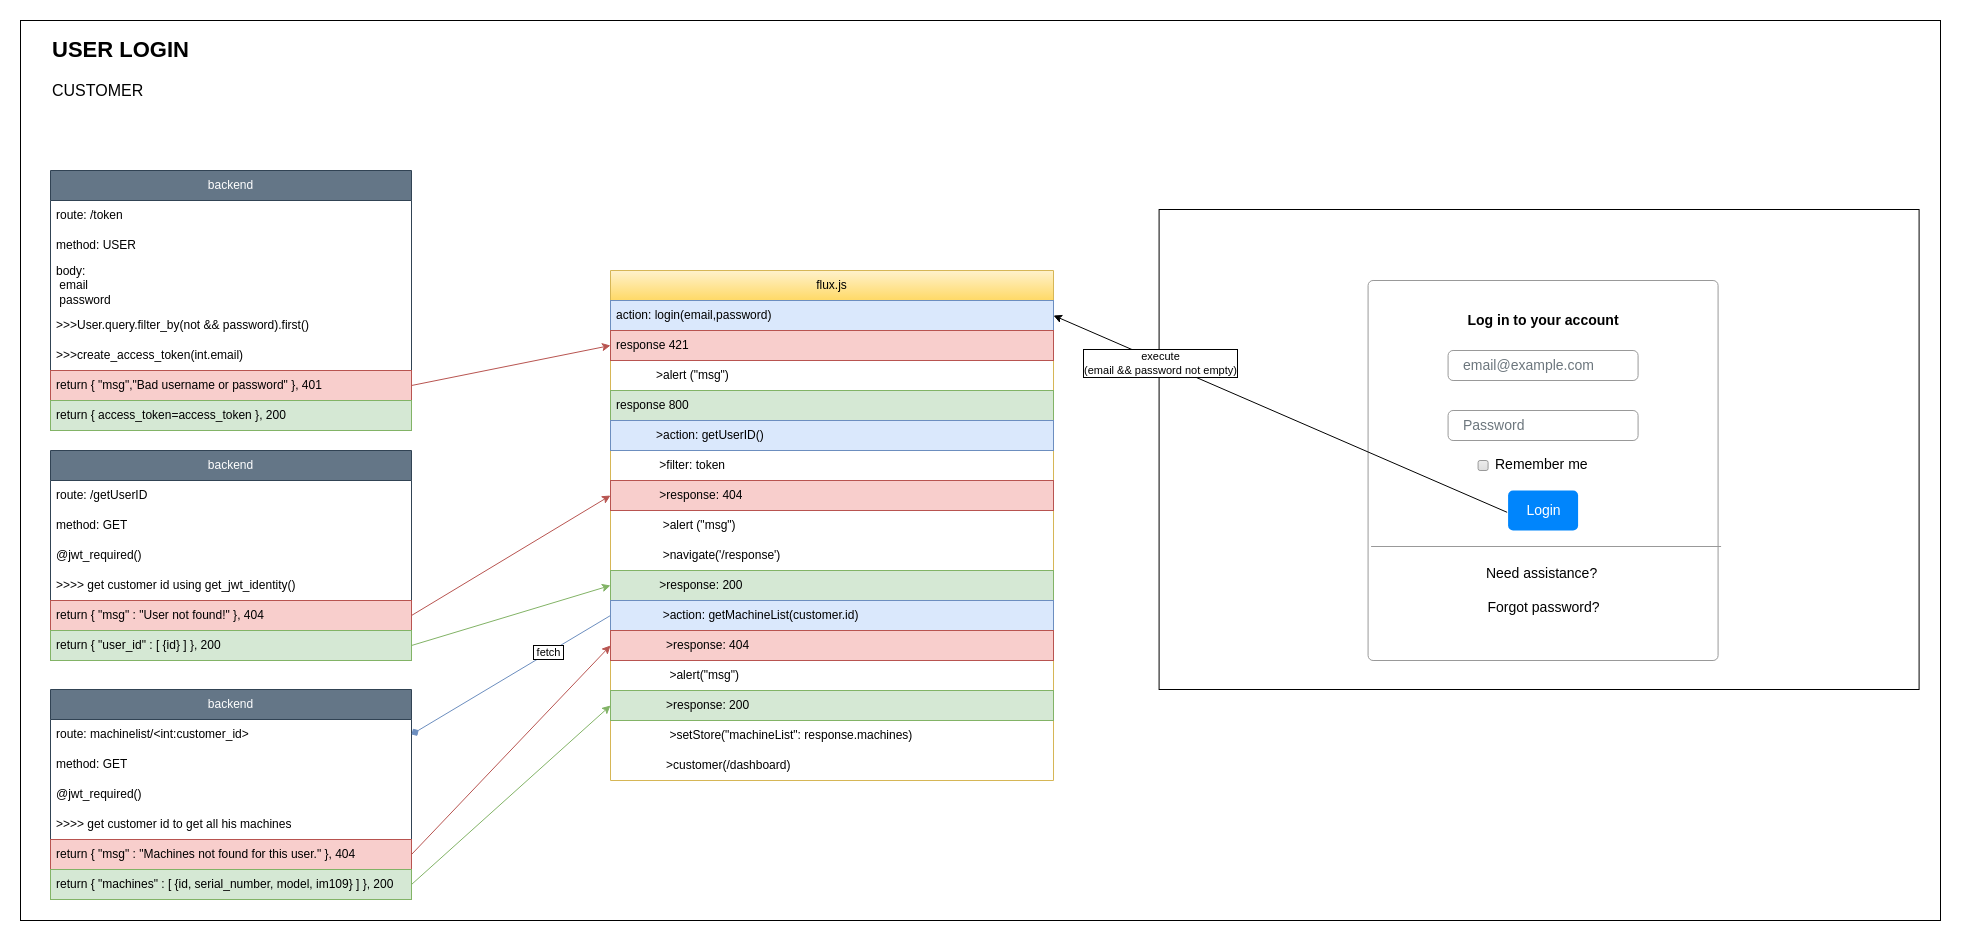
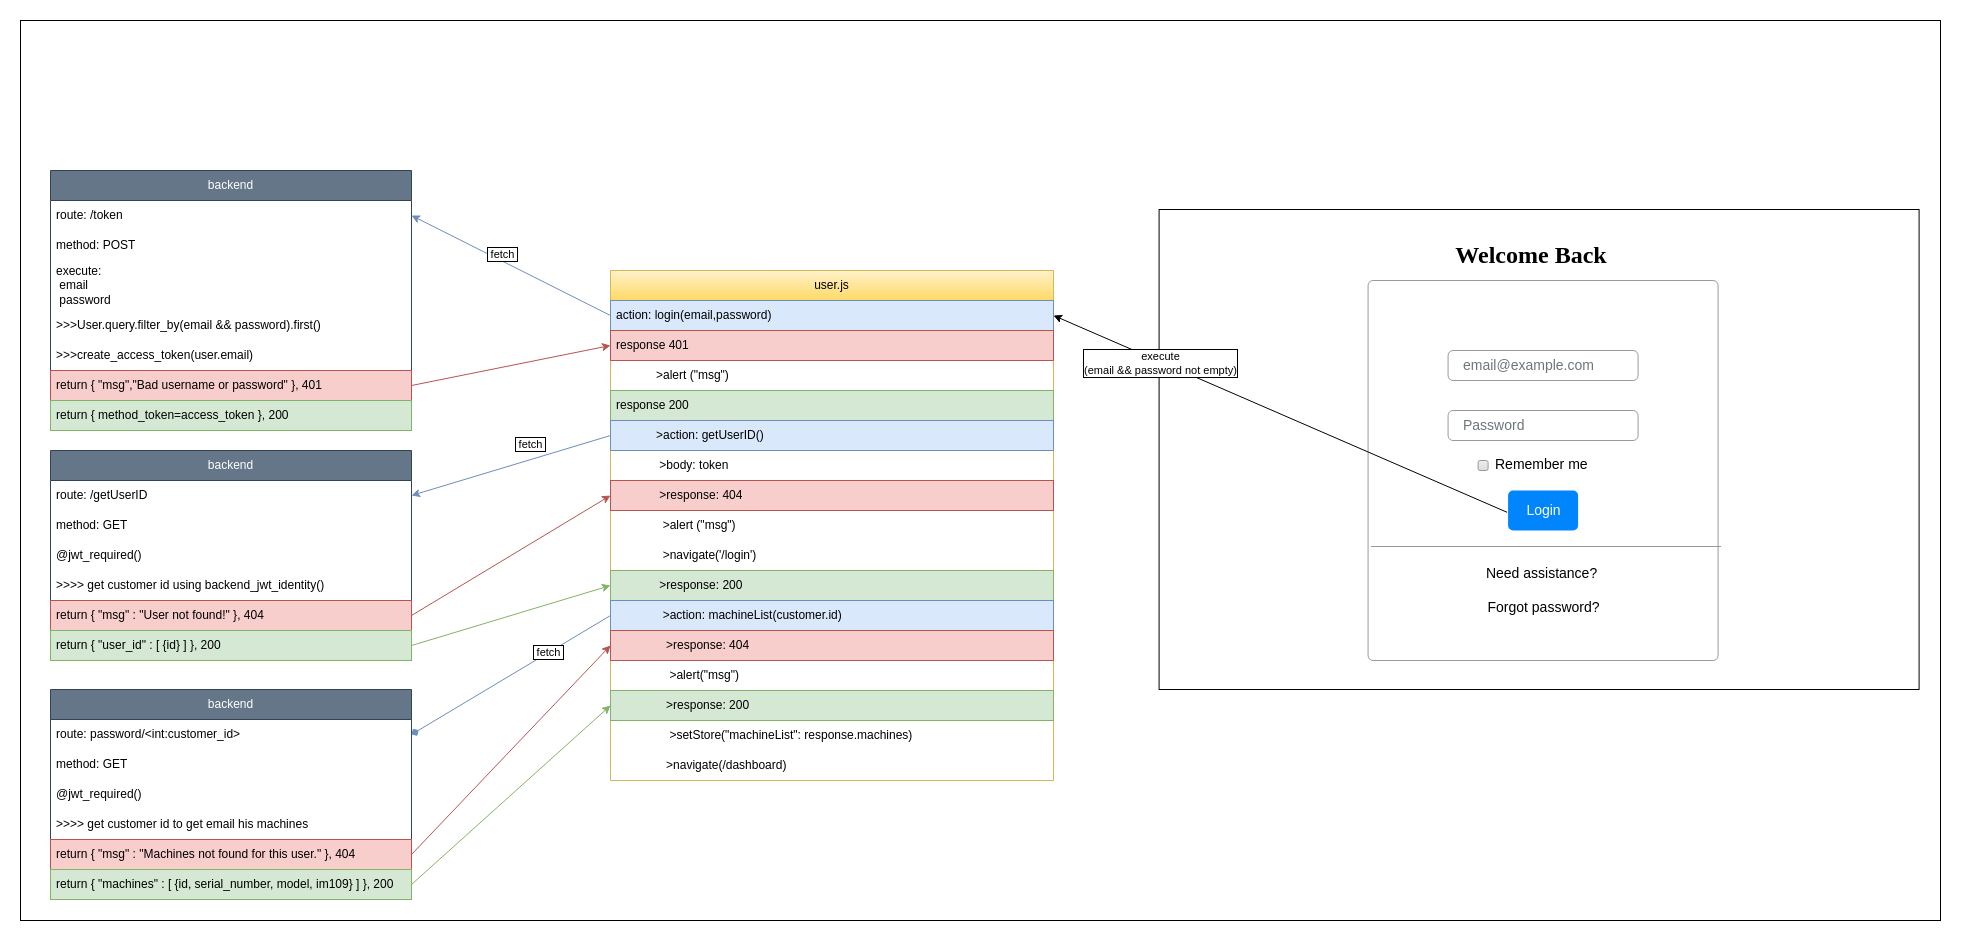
- <mxCell id="33" value="USER LOGIN" style="text;html=1;align=left;verticalAlign=middle;resizable=0;points=[];autosize=1;strokeColor=none;fillColor=none;fontSize=22;fontStyle=1" vertex="1" parent="1"><mxGeometry x="50" y="30" width="160" height="40" as="geometry" /></mxCell>
- <mxCell id="34" value="CUSTOMER" style="text;html=1;align=left;verticalAlign=middle;resizable=0;points=[];autosize=1;strokeColor=none;fillColor=none;fontSize=16;fontStyle=0" vertex="1" parent="1"><mxGeometry x="50" y="75" width="110" height="30" as="geometry" /></mxCell>
- <mxCell id="37" value="method: USER" style="text;strokeColor=none;fillColor=none;align=left;verticalAlign=middle;spacingLeft=4;spacingRight=4;overflow=hidden;points=[[0,0.5],[1,0.5]];portConstraint=eastwest;rotatable=0;whiteSpace=wrap;html=1;" vertex="1" parent="35"><mxGeometry y="60" width="361" height="30" as="geometry" /></mxCell>
+ <mxCell id="37" value="method: POST" style="text;strokeColor=none;fillColor=none;align=left;verticalAlign=middle;spacingLeft=4;spacingRight=4;overflow=hidden;points=[[0,0.5],[1,0.5]];portConstraint=eastwest;rotatable=0;whiteSpace=wrap;html=1;" vertex="1" parent="35"><mxGeometry y="60" width="361" height="30" as="geometry" /></mxCell>
+ <mxCell id="12" value="&lt;h2&gt;&lt;font style=&quot;font-size: 24px;&quot; face=&quot;Verdana&quot;&gt;Welcome Back&lt;/font&gt;&lt;/h2&gt;" style="text;strokeColor=none;align=center;fillColor=none;html=1;verticalAlign=middle;whiteSpace=wrap;rounded=0;" vertex="1" parent="1"><mxGeometry x="1416.09" y="240" width="230" height="30" as="geometry" /></mxCell>
- <mxCell id="38" value="body:&lt;br&gt;&lt;span style=&quot;white-space: pre;&quot;&gt; &lt;/span&gt;email&lt;br&gt;&lt;span style=&quot;white-space: pre;&quot;&gt; &lt;/span&gt;password" style="text;strokeColor=none;fillColor=none;align=left;verticalAlign=middle;spacingLeft=4;spacingRight=4;overflow=hidden;points=[[0,0.5],[1,0.5]];portConstraint=eastwest;rotatable=0;whiteSpace=wrap;html=1;" vertex="1" parent="35"><mxGeometry y="90" width="361" height="50" as="geometry" /></mxCell>
+ <mxCell id="38" value="execute:&lt;br&gt;&lt;span style=&quot;white-space: pre;&quot;&gt; &lt;/span&gt;email&lt;br&gt;&lt;span style=&quot;white-space: pre;&quot;&gt; &lt;/span&gt;password" style="text;strokeColor=none;fillColor=none;align=left;verticalAlign=middle;spacingLeft=4;spacingRight=4;overflow=hidden;points=[[0,0.5],[1,0.5]];portConstraint=eastwest;rotatable=0;whiteSpace=wrap;html=1;" vertex="1" parent="35"><mxGeometry y="90" width="361" height="50" as="geometry" /></mxCell>
- <mxCell id="16" value="flux.js" style="swimlane;fontStyle=0;childLayout=stackLayout;horizontal=1;startSize=30;horizontalStack=0;resizeParent=1;resizeParentMax=0;resizeLast=0;collapsible=1;marginBottom=0;whiteSpace=wrap;html=1;fillColor=#fff2cc;gradientColor=#ffd966;strokeColor=#d6b656;" vertex="1" parent="1"><mxGeometry x="610" y="270" width="443" height="510" as="geometry" /></mxCell>
+ <mxCell id="16" value="user.js" style="swimlane;fontStyle=0;childLayout=stackLayout;horizontal=1;startSize=30;horizontalStack=0;resizeParent=1;resizeParentMax=0;resizeLast=0;collapsible=1;marginBottom=0;whiteSpace=wrap;html=1;fillColor=#fff2cc;gradientColor=#ffd966;strokeColor=#d6b656;" vertex="1" parent="1"><mxGeometry x="610" y="270" width="443" height="510" as="geometry" /></mxCell>
+ <mxCell id="43" style="rounded=0;orthogonalLoop=1;jettySize=auto;html=1;exitX=0;exitY=0.5;exitDx=0;exitDy=0;entryX=1;entryY=0.5;entryDx=0;entryDy=0;fillColor=#dae8fc;strokeColor=#6c8ebf;" edge="1" parent="1" source="17" target="36"><mxGeometry relative="1" as="geometry" /></mxCell>
+ <mxCell id="44" value="&amp;nbsp;fetch&amp;nbsp;" style="edgeLabel;html=1;align=center;verticalAlign=middle;resizable=0;points=[];labelBorderColor=default;spacingTop=0;spacing=11;" vertex="1" connectable="0" parent="43"><mxGeometry x="0.238" relative="1" as="geometry"><mxPoint x="15" as="offset" /></mxGeometry></mxCell>
+ <mxCell id="45" value="&amp;nbsp;fetch&amp;nbsp;" style="edgeLabel;html=1;align=center;verticalAlign=middle;resizable=0;points=[];labelBorderColor=default;spacingTop=0;spacing=11;" vertex="1" connectable="0" parent="43"><mxGeometry x="0.238" relative="1" as="geometry"><mxPoint x="43" y="190" as="offset" /></mxGeometry></mxCell>
- <mxCell id="11" value="&lt;h3&gt;Log in to your account&lt;/h3&gt;" style="text;strokeColor=none;align=center;fillColor=none;html=1;verticalAlign=middle;whiteSpace=wrap;rounded=0;" vertex="1" parent="4"><mxGeometry x="80" y="20" width="190" height="40" as="geometry" /></mxCell>
- <mxCell id="39" value="&amp;gt;&amp;gt;&amp;gt;User.query.filter_by(not &amp;amp;&amp;amp; password).first()" style="text;strokeColor=none;fillColor=none;align=left;verticalAlign=middle;spacingLeft=4;spacingRight=4;overflow=hidden;points=[[0,0.5],[1,0.5]];portConstraint=eastwest;rotatable=0;whiteSpace=wrap;html=1;" vertex="1" parent="35"><mxGeometry y="140" width="361" height="30" as="geometry" /></mxCell>
+ <mxCell id="39" value="&amp;gt;&amp;gt;&amp;gt;User.query.filter_by(email &amp;amp;&amp;amp; password).first()" style="text;strokeColor=none;fillColor=none;align=left;verticalAlign=middle;spacingLeft=4;spacingRight=4;overflow=hidden;points=[[0,0.5],[1,0.5]];portConstraint=eastwest;rotatable=0;whiteSpace=wrap;html=1;" vertex="1" parent="35"><mxGeometry y="140" width="361" height="30" as="geometry" /></mxCell>
- <mxCell id="18" value="response 421" style="text;strokeColor=#b85450;fillColor=#f8cecc;align=left;verticalAlign=middle;spacingLeft=4;spacingRight=4;overflow=hidden;points=[[0,0.5],[1,0.5]];portConstraint=eastwest;rotatable=0;whiteSpace=wrap;html=1;" vertex="1" parent="16"><mxGeometry y="60" width="443" height="30" as="geometry" /></mxCell>
+ <mxCell id="18" value="response 401" style="text;strokeColor=#b85450;fillColor=#f8cecc;align=left;verticalAlign=middle;spacingLeft=4;spacingRight=4;overflow=hidden;points=[[0,0.5],[1,0.5]];portConstraint=eastwest;rotatable=0;whiteSpace=wrap;html=1;" vertex="1" parent="16"><mxGeometry y="60" width="443" height="30" as="geometry" /></mxCell>
- <mxCell id="40" value="&amp;gt;&amp;gt;&amp;gt;create_access_token(int.email)" style="text;strokeColor=none;fillColor=none;align=left;verticalAlign=middle;spacingLeft=4;spacingRight=4;overflow=hidden;points=[[0,0.5],[1,0.5]];portConstraint=eastwest;rotatable=0;whiteSpace=wrap;html=1;" vertex="1" parent="35"><mxGeometry y="170" width="361" height="30" as="geometry" /></mxCell>
+ <mxCell id="40" value="&amp;gt;&amp;gt;&amp;gt;create_access_token(user.email)" style="text;strokeColor=none;fillColor=none;align=left;verticalAlign=middle;spacingLeft=4;spacingRight=4;overflow=hidden;points=[[0,0.5],[1,0.5]];portConstraint=eastwest;rotatable=0;whiteSpace=wrap;html=1;" vertex="1" parent="35"><mxGeometry y="170" width="361" height="30" as="geometry" /></mxCell>
- <mxCell id="20" value="response 800" style="text;strokeColor=#82b366;fillColor=#d5e8d4;align=left;verticalAlign=middle;spacingLeft=4;spacingRight=4;overflow=hidden;points=[[0,0.5],[1,0.5]];portConstraint=eastwest;rotatable=0;whiteSpace=wrap;html=1;" vertex="1" parent="16"><mxGeometry y="120" width="443" height="30" as="geometry" /></mxCell>
+ <mxCell id="20" value="response 200" style="text;strokeColor=#82b366;fillColor=#d5e8d4;align=left;verticalAlign=middle;spacingLeft=4;spacingRight=4;overflow=hidden;points=[[0,0.5],[1,0.5]];portConstraint=eastwest;rotatable=0;whiteSpace=wrap;html=1;" vertex="1" parent="16"><mxGeometry y="120" width="443" height="30" as="geometry" /></mxCell>
- <mxCell id="42" value="return { access_token=access_token }, 200" style="text;strokeColor=#82b366;fillColor=#d5e8d4;align=left;verticalAlign=middle;spacingLeft=4;spacingRight=4;overflow=hidden;points=[[0,0.5],[1,0.5]];portConstraint=eastwest;rotatable=0;whiteSpace=wrap;html=1;" vertex="1" parent="35"><mxGeometry y="230" width="361" height="30" as="geometry" /></mxCell>
+ <mxCell id="42" value="return { method_token=access_token }, 200" style="text;strokeColor=#82b366;fillColor=#d5e8d4;align=left;verticalAlign=middle;spacingLeft=4;spacingRight=4;overflow=hidden;points=[[0,0.5],[1,0.5]];portConstraint=eastwest;rotatable=0;whiteSpace=wrap;html=1;" vertex="1" parent="35"><mxGeometry y="230" width="361" height="30" as="geometry" /></mxCell>
+ <mxCell id="15" style="rounded=0;orthogonalLoop=1;jettySize=auto;html=1;exitX=0;exitY=0.5;exitDx=0;exitDy=0;entryX=1;entryY=0.5;entryDx=0;entryDy=0;fillColor=#dae8fc;strokeColor=#6c8ebf;" edge="1" parent="1" source="21" target="54"><mxGeometry relative="1" as="geometry"><mxPoint x="420" y="520" as="targetPoint" /></mxGeometry></mxCell>
- <mxCell id="22" value="&lt;blockquote style=&quot;margin: 0 0 0 40px; border: none; padding: 0px;&quot;&gt;&lt;span style=&quot;white-space: pre;&quot;&gt; &lt;/span&gt;&amp;gt;filter: token&lt;/blockquote&gt;" style="text;strokeColor=none;fillColor=none;align=left;verticalAlign=middle;spacingLeft=4;spacingRight=4;overflow=hidden;points=[[0,0.5],[1,0.5]];portConstraint=eastwest;rotatable=0;whiteSpace=wrap;html=1;" vertex="1" parent="16"><mxGeometry y="180" width="443" height="30" as="geometry" /></mxCell>
+ <mxCell id="22" value="&lt;blockquote style=&quot;margin: 0 0 0 40px; border: none; padding: 0px;&quot;&gt;&lt;span style=&quot;white-space: pre;&quot;&gt; &lt;/span&gt;&amp;gt;body: token&lt;/blockquote&gt;" style="text;strokeColor=none;fillColor=none;align=left;verticalAlign=middle;spacingLeft=4;spacingRight=4;overflow=hidden;points=[[0,0.5],[1,0.5]];portConstraint=eastwest;rotatable=0;whiteSpace=wrap;html=1;" vertex="1" parent="16"><mxGeometry y="180" width="443" height="30" as="geometry" /></mxCell>
- <mxCell id="25" value="&lt;blockquote style=&quot;margin: 0 0 0 40px; border: none; padding: 0px;&quot;&gt;&lt;span style=&quot;white-space: pre;&quot;&gt; &lt;span style=&quot;white-space: pre;&quot;&gt; &lt;/span&gt;&lt;/span&gt;&amp;gt;navigate('/response')&lt;/blockquote&gt;" style="text;strokeColor=none;fillColor=none;align=left;verticalAlign=middle;spacingLeft=4;spacingRight=4;overflow=hidden;points=[[0,0.5],[1,0.5]];portConstraint=eastwest;rotatable=0;whiteSpace=wrap;html=1;" vertex="1" parent="16"><mxGeometry y="270" width="443" height="30" as="geometry" /></mxCell>
+ <mxCell id="25" value="&lt;blockquote style=&quot;margin: 0 0 0 40px; border: none; padding: 0px;&quot;&gt;&lt;span style=&quot;white-space: pre;&quot;&gt; &lt;span style=&quot;white-space: pre;&quot;&gt; &lt;/span&gt;&lt;/span&gt;&amp;gt;navigate('/login')&lt;/blockquote&gt;" style="text;strokeColor=none;fillColor=none;align=left;verticalAlign=middle;spacingLeft=4;spacingRight=4;overflow=hidden;points=[[0,0.5],[1,0.5]];portConstraint=eastwest;rotatable=0;whiteSpace=wrap;html=1;" vertex="1" parent="16"><mxGeometry y="270" width="443" height="30" as="geometry" /></mxCell>
- <mxCell id="57" value="&amp;gt;&amp;gt;&amp;gt;&amp;gt; get customer id using get_jwt_identity()" style="text;strokeColor=none;fillColor=none;align=left;verticalAlign=middle;spacingLeft=4;spacingRight=4;overflow=hidden;points=[[0,0.5],[1,0.5]];portConstraint=eastwest;rotatable=0;whiteSpace=wrap;html=1;" vertex="1" parent="53"><mxGeometry y="120" width="361" height="30" as="geometry" /></mxCell>
+ <mxCell id="57" value="&amp;gt;&amp;gt;&amp;gt;&amp;gt; get customer id using backend_jwt_identity()" style="text;strokeColor=none;fillColor=none;align=left;verticalAlign=middle;spacingLeft=4;spacingRight=4;overflow=hidden;points=[[0,0.5],[1,0.5]];portConstraint=eastwest;rotatable=0;whiteSpace=wrap;html=1;" vertex="1" parent="53"><mxGeometry y="120" width="361" height="30" as="geometry" /></mxCell>
- <mxCell id="27" value="&lt;blockquote style=&quot;margin: 0 0 0 40px; border: none; padding: 0px;&quot;&gt;&lt;span style=&quot;white-space: pre;&quot;&gt; &lt;/span&gt;&lt;span style=&quot;white-space: pre;&quot;&gt; &lt;/span&gt;&amp;gt;action: getMachineList(customer.id)&lt;/blockquote&gt;" style="text;strokeColor=#6c8ebf;fillColor=#dae8fc;align=left;verticalAlign=middle;spacingLeft=4;spacingRight=4;overflow=hidden;points=[[0,0.5],[1,0.5]];portConstraint=eastwest;rotatable=0;whiteSpace=wrap;html=1;" vertex="1" parent="16"><mxGeometry y="330" width="443" height="30" as="geometry" /></mxCell>
+ <mxCell id="27" value="&lt;blockquote style=&quot;margin: 0 0 0 40px; border: none; padding: 0px;&quot;&gt;&lt;span style=&quot;white-space: pre;&quot;&gt; &lt;/span&gt;&lt;span style=&quot;white-space: pre;&quot;&gt; &lt;/span&gt;&amp;gt;action: machineList(customer.id)&lt;/blockquote&gt;" style="text;strokeColor=#6c8ebf;fillColor=#dae8fc;align=left;verticalAlign=middle;spacingLeft=4;spacingRight=4;overflow=hidden;points=[[0,0.5],[1,0.5]];portConstraint=eastwest;rotatable=0;whiteSpace=wrap;html=1;" vertex="1" parent="16"><mxGeometry y="330" width="443" height="30" as="geometry" /></mxCell>
- <mxCell id="47" value="route: machinelist/&amp;lt;int:customer_id&amp;gt;" style="text;strokeColor=none;fillColor=none;align=left;verticalAlign=middle;spacingLeft=4;spacingRight=4;overflow=hidden;points=[[0,0.5],[1,0.5]];portConstraint=eastwest;rotatable=0;whiteSpace=wrap;html=1;" vertex="1" parent="46"><mxGeometry y="30" width="361" height="30" as="geometry" /></mxCell>
+ <mxCell id="47" value="route: password/&amp;lt;int:customer_id&amp;gt;" style="text;strokeColor=none;fillColor=none;align=left;verticalAlign=middle;spacingLeft=4;spacingRight=4;overflow=hidden;points=[[0,0.5],[1,0.5]];portConstraint=eastwest;rotatable=0;whiteSpace=wrap;html=1;" vertex="1" parent="46"><mxGeometry y="30" width="361" height="30" as="geometry" /></mxCell>
- <mxCell id="32" value="&lt;blockquote style=&quot;margin: 0 0 0 40px; border: none; padding: 0px;&quot;&gt;&lt;span style=&quot;white-space: pre;&quot;&gt; &lt;span style=&quot;white-space: pre;&quot;&gt; &lt;span style=&quot;white-space: pre;&quot;&gt; &lt;/span&gt;&lt;/span&gt;&lt;/span&gt;&amp;gt;customer(/dashboard)&lt;/blockquote&gt;" style="text;strokeColor=none;fillColor=none;align=left;verticalAlign=middle;spacingLeft=4;spacingRight=4;overflow=hidden;points=[[0,0.5],[1,0.5]];portConstraint=eastwest;rotatable=0;whiteSpace=wrap;html=1;" vertex="1" parent="16"><mxGeometry y="480" width="443" height="30" as="geometry" /></mxCell>
+ <mxCell id="32" value="&lt;blockquote style=&quot;margin: 0 0 0 40px; border: none; padding: 0px;&quot;&gt;&lt;span style=&quot;white-space: pre;&quot;&gt; &lt;span style=&quot;white-space: pre;&quot;&gt; &lt;span style=&quot;white-space: pre;&quot;&gt; &lt;/span&gt;&lt;/span&gt;&lt;/span&gt;&amp;gt;navigate(/dashboard)&lt;/blockquote&gt;" style="text;strokeColor=none;fillColor=none;align=left;verticalAlign=middle;spacingLeft=4;spacingRight=4;overflow=hidden;points=[[0,0.5],[1,0.5]];portConstraint=eastwest;rotatable=0;whiteSpace=wrap;html=1;" vertex="1" parent="16"><mxGeometry y="480" width="443" height="30" as="geometry" /></mxCell>
- <mxCell id="50" value="&amp;gt;&amp;gt;&amp;gt;&amp;gt; get customer id to get all his machines" style="text;strokeColor=none;fillColor=none;align=left;verticalAlign=middle;spacingLeft=4;spacingRight=4;overflow=hidden;points=[[0,0.5],[1,0.5]];portConstraint=eastwest;rotatable=0;whiteSpace=wrap;html=1;" vertex="1" parent="46"><mxGeometry y="120" width="361" height="30" as="geometry" /></mxCell>
+ <mxCell id="50" value="&amp;gt;&amp;gt;&amp;gt;&amp;gt; get customer id to get email his machines" style="text;strokeColor=none;fillColor=none;align=left;verticalAlign=middle;spacingLeft=4;spacingRight=4;overflow=hidden;points=[[0,0.5],[1,0.5]];portConstraint=eastwest;rotatable=0;whiteSpace=wrap;html=1;" vertex="1" parent="46"><mxGeometry y="120" width="361" height="30" as="geometry" /></mxCell>
